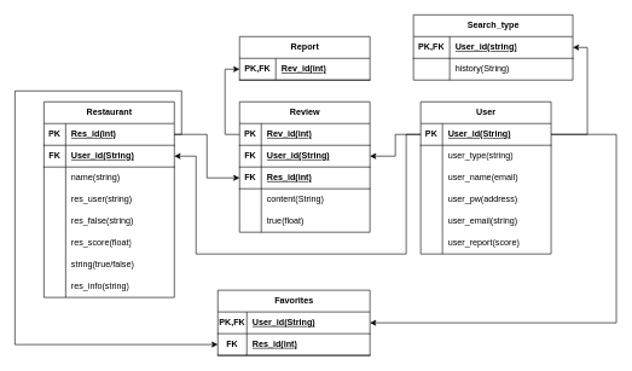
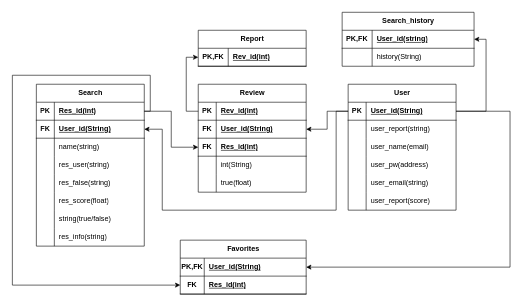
- <mxCell id="69" value="Search_type" style="shape=table;startSize=30;container=1;collapsible=1;childLayout=tableLayout;fixedRows=1;rowLines=0;fontStyle=1;align=center;resizeLast=1;html=1;" vertex="1" parent="1"><mxGeometry x="570" y="20" width="220" height="90" as="geometry" /></mxCell>
+ <mxCell id="69" value="Search_history" style="shape=table;startSize=30;container=1;collapsible=1;childLayout=tableLayout;fixedRows=1;rowLines=0;fontStyle=1;align=center;resizeLast=1;html=1;" vertex="1" parent="1"><mxGeometry x="570" y="20" width="220" height="90" as="geometry" /></mxCell>
- <mxCell id="2" value="Restaurant" style="shape=table;startSize=30;container=1;collapsible=1;childLayout=tableLayout;fixedRows=1;rowLines=0;fontStyle=1;align=center;resizeLast=1;html=1;" vertex="1" parent="1"><mxGeometry x="60" width="180" height="270" as="geometry" y="140" /></mxCell>
+ <mxCell id="2" value="Search" style="shape=table;startSize=30;container=1;collapsible=1;childLayout=tableLayout;fixedRows=1;rowLines=0;fontStyle=1;align=center;resizeLast=1;html=1;" vertex="1" parent="1"><mxGeometry x="60" width="180" height="270" as="geometry" y="140" /></mxCell>
- <mxCell id="33" value="user_type(string)" style="shape=partialRectangle;connectable=0;fillColor=none;top=0;left=0;bottom=0;right=0;align=left;spacingLeft=6;overflow=hidden;whiteSpace=wrap;html=1;" vertex="1" parent="31"><mxGeometry x="30" width="150" height="30" as="geometry"><mxRectangle width="150" height="30" as="alternateBounds" /></mxGeometry></mxCell>
+ <mxCell id="33" value="user_report(string)" style="shape=partialRectangle;connectable=0;fillColor=none;top=0;left=0;bottom=0;right=0;align=left;spacingLeft=6;overflow=hidden;whiteSpace=wrap;html=1;" vertex="1" parent="31"><mxGeometry x="30" width="150" height="30" as="geometry"><mxRectangle width="150" height="30" as="alternateBounds" /></mxGeometry></mxCell>
- <mxCell id="58" value="content(String)" style="shape=partialRectangle;connectable=0;fillColor=none;top=0;left=0;bottom=0;right=0;align=left;spacingLeft=6;overflow=hidden;whiteSpace=wrap;html=1;" vertex="1" parent="56"><mxGeometry x="30" width="150" height="30" as="geometry"><mxRectangle width="150" height="30" as="alternateBounds" /></mxGeometry></mxCell>
+ <mxCell id="58" value="int(String)" style="shape=partialRectangle;connectable=0;fillColor=none;top=0;left=0;bottom=0;right=0;align=left;spacingLeft=6;overflow=hidden;whiteSpace=wrap;html=1;" vertex="1" parent="56"><mxGeometry x="30" width="150" height="30" as="geometry"><mxRectangle width="150" height="30" as="alternateBounds" /></mxGeometry></mxCell>
